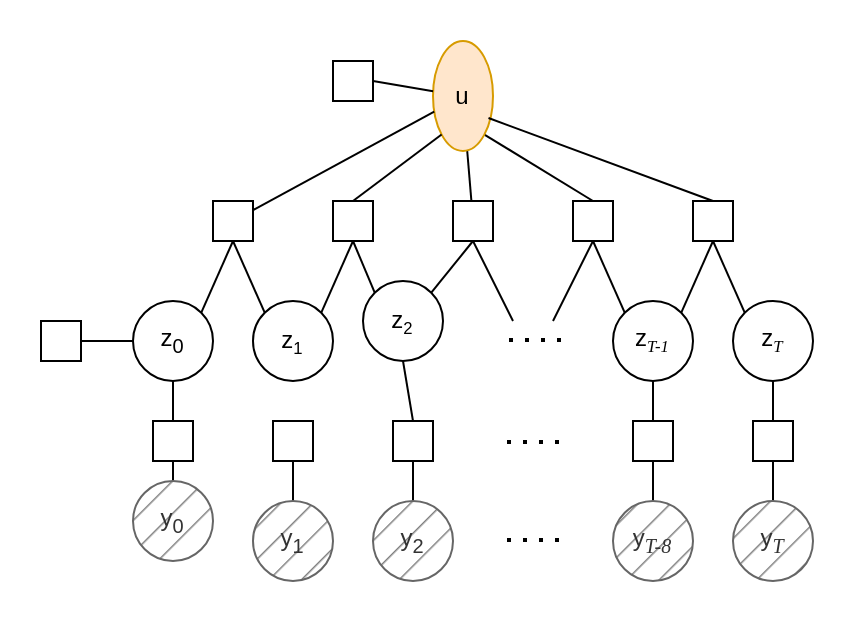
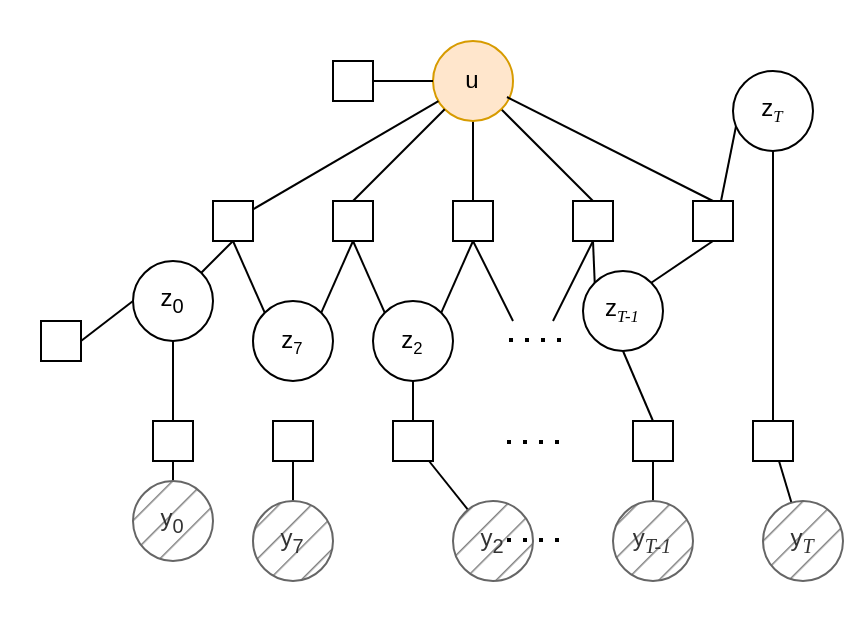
- <mxCell id="6" value="&lt;font face=&quot;Helvetica&quot;&gt;u&lt;/font&gt;" style="ellipse;whiteSpace=wrap;html=1;aspect=fixed;fillColor=#ffe6cc;strokeColor=#d79b00;fontFamily=Times New Roman;" parent="1" vertex="1"><mxGeometry x="216" y="20" width="30" height="55" as="geometry" /></mxCell>
+ <mxCell id="6" value="&lt;font face=&quot;Helvetica&quot;&gt;u&lt;/font&gt;" style="ellipse;whiteSpace=wrap;html=1;aspect=fixed;fillColor=#ffe6cc;strokeColor=#d79b00;fontFamily=Times New Roman;" parent="1" vertex="1"><mxGeometry x="216" y="20" width="40" height="40" as="geometry" /></mxCell>
- <mxCell id="14" value="&lt;font style=&quot;&quot; face=&quot;Helvetica&quot;&gt;z&lt;span style=&quot;font-size: 10px;&quot;&gt;&lt;sub style=&quot;&quot;&gt;2&lt;/sub&gt;&lt;/span&gt;&lt;/font&gt;" style="ellipse;whiteSpace=wrap;html=1;aspect=fixed;fontFamily=Times New Roman;" parent="1" vertex="1"><mxGeometry x="181" y="140" width="40" height="40" as="geometry" /></mxCell>
+ <mxCell id="14" value="&lt;font style=&quot;&quot; face=&quot;Helvetica&quot;&gt;z&lt;span style=&quot;font-size: 10px;&quot;&gt;&lt;sub style=&quot;&quot;&gt;2&lt;/sub&gt;&lt;/span&gt;&lt;/font&gt;" style="ellipse;whiteSpace=wrap;html=1;aspect=fixed;fontFamily=Times New Roman;" parent="1" vertex="1"><mxGeometry x="186" y="150" width="40" height="40" as="geometry" /></mxCell>
- <mxCell id="10" value="&lt;font style=&quot;&quot; face=&quot;Helvetica&quot;&gt;z&lt;sub style=&quot;&quot;&gt;0&lt;/sub&gt;&lt;/font&gt;" style="ellipse;whiteSpace=wrap;html=1;aspect=fixed;fontFamily=Times New Roman;" parent="1" vertex="1"><mxGeometry x="66" y="150" width="40" height="40" as="geometry" /></mxCell>
+ <mxCell id="10" value="&lt;font style=&quot;&quot; face=&quot;Helvetica&quot;&gt;z&lt;sub style=&quot;&quot;&gt;0&lt;/sub&gt;&lt;/font&gt;" style="ellipse;whiteSpace=wrap;html=1;aspect=fixed;fontFamily=Times New Roman;" parent="1" vertex="1"><mxGeometry x="66" y="130" width="40" height="40" as="geometry" /></mxCell>
- <mxCell id="3" value="&lt;font style=&quot;&quot; face=&quot;Helvetica&quot;&gt;z&lt;span style=&quot;font-size: 10px;&quot;&gt;&lt;sub style=&quot;&quot;&gt;1&lt;/sub&gt;&lt;/span&gt;&lt;/font&gt;" style="ellipse;whiteSpace=wrap;html=1;aspect=fixed;fontFamily=Times New Roman;" parent="1" vertex="1"><mxGeometry x="126" y="150" width="40" height="40" as="geometry" /></mxCell>
+ <mxCell id="3" value="&lt;font style=&quot;&quot; face=&quot;Helvetica&quot;&gt;z&lt;span style=&quot;font-size: 10px;&quot;&gt;&lt;sub style=&quot;&quot;&gt;7&lt;/sub&gt;&lt;/span&gt;&lt;/font&gt;" style="ellipse;whiteSpace=wrap;html=1;aspect=fixed;fontFamily=Times New Roman;" parent="1" vertex="1"><mxGeometry x="126" y="150" width="40" height="40" as="geometry" /></mxCell>
- <mxCell id="18" value="&lt;font face=&quot;Helvetica&quot;&gt;z&lt;/font&gt;&lt;span style=&quot;font-style: italic; font-size: 10px;&quot;&gt;&lt;sub style=&quot;&quot;&gt;T-1&lt;/sub&gt;&lt;/span&gt;" style="ellipse;whiteSpace=wrap;html=1;aspect=fixed;fontFamily=Times New Roman;" parent="1" vertex="1"><mxGeometry x="306" y="150" width="40" height="40" as="geometry" /></mxCell>
+ <mxCell id="18" value="&lt;font face=&quot;Helvetica&quot;&gt;z&lt;/font&gt;&lt;span style=&quot;font-style: italic; font-size: 10px;&quot;&gt;&lt;sub style=&quot;&quot;&gt;T-1&lt;/sub&gt;&lt;/span&gt;" style="ellipse;whiteSpace=wrap;html=1;aspect=fixed;fontFamily=Times New Roman;" parent="1" vertex="1"><mxGeometry x="291" y="135" width="40" height="40" as="geometry" /></mxCell>
- <mxCell id="27" value="&lt;font face=&quot;Helvetica&quot;&gt;z&lt;/font&gt;&lt;span style=&quot;font-style: italic; font-size: 10px;&quot;&gt;&lt;sub style=&quot;&quot;&gt;T&lt;/sub&gt;&lt;/span&gt;" style="ellipse;whiteSpace=wrap;html=1;aspect=fixed;fontFamily=Times New Roman;" parent="1" vertex="1"><mxGeometry x="366" y="150" width="40" height="40" as="geometry" /></mxCell>
+ <mxCell id="27" value="&lt;font face=&quot;Helvetica&quot;&gt;z&lt;/font&gt;&lt;span style=&quot;font-style: italic; font-size: 10px;&quot;&gt;&lt;sub style=&quot;&quot;&gt;T&lt;/sub&gt;&lt;/span&gt;" style="ellipse;whiteSpace=wrap;html=1;aspect=fixed;fontFamily=Times New Roman;" parent="1" vertex="1"><mxGeometry x="366" y="35" width="40" height="40" as="geometry" /></mxCell>
- <mxCell id="39" value="&lt;font style=&quot;&quot; face=&quot;Helvetica&quot;&gt;y&lt;sub style=&quot;&quot;&gt;1&lt;/sub&gt;&lt;/font&gt;" style="ellipse;whiteSpace=wrap;html=1;aspect=fixed;fontFamily=Times New Roman;fillColor=#808080;fontColor=#333333;strokeColor=#666666;fillStyle=hatch;" parent="1" vertex="1"><mxGeometry x="126" y="250" width="40" height="40" as="geometry" /></mxCell>
+ <mxCell id="39" value="&lt;font style=&quot;&quot; face=&quot;Helvetica&quot;&gt;y&lt;sub style=&quot;&quot;&gt;7&lt;/sub&gt;&lt;/font&gt;" style="ellipse;whiteSpace=wrap;html=1;aspect=fixed;fontFamily=Times New Roman;fillColor=#808080;fontColor=#333333;strokeColor=#666666;fillStyle=hatch;" parent="1" vertex="1"><mxGeometry x="126" y="250" width="40" height="40" as="geometry" /></mxCell>
- <mxCell id="42" value="&lt;font style=&quot;&quot; face=&quot;Helvetica&quot;&gt;y&lt;sub style=&quot;&quot;&gt;2&lt;/sub&gt;&lt;/font&gt;" style="ellipse;whiteSpace=wrap;html=1;aspect=fixed;fontFamily=Times New Roman;fillColor=#808080;fontColor=#333333;strokeColor=#666666;fillStyle=hatch;" parent="1" vertex="1"><mxGeometry x="186" y="250" width="40" height="40" as="geometry" /></mxCell>
+ <mxCell id="42" value="&lt;font style=&quot;&quot; face=&quot;Helvetica&quot;&gt;y&lt;sub style=&quot;&quot;&gt;2&lt;/sub&gt;&lt;/font&gt;" style="ellipse;whiteSpace=wrap;html=1;aspect=fixed;fontFamily=Times New Roman;fillColor=#808080;fontColor=#333333;strokeColor=#666666;fillStyle=hatch;" parent="1" vertex="1"><mxGeometry x="226" y="250" width="40" height="40" as="geometry" /></mxCell>
- <mxCell id="46" value="&lt;font face=&quot;Helvetica&quot;&gt;y&lt;/font&gt;&lt;sub style=&quot;&quot;&gt;&lt;i style=&quot;&quot;&gt;T-8&lt;/i&gt;&lt;/sub&gt;" style="ellipse;whiteSpace=wrap;html=1;aspect=fixed;fontFamily=Times New Roman;fillColor=#808080;fontColor=#333333;strokeColor=#666666;fillStyle=hatch;" parent="1" vertex="1"><mxGeometry x="306" y="250" width="40" height="40" as="geometry" /></mxCell>
+ <mxCell id="46" value="&lt;font face=&quot;Helvetica&quot;&gt;y&lt;/font&gt;&lt;sub style=&quot;&quot;&gt;&lt;i style=&quot;&quot;&gt;T-1&lt;/i&gt;&lt;/sub&gt;" style="ellipse;whiteSpace=wrap;html=1;aspect=fixed;fontFamily=Times New Roman;fillColor=#808080;fontColor=#333333;strokeColor=#666666;fillStyle=hatch;" parent="1" vertex="1"><mxGeometry x="306" y="250" width="40" height="40" as="geometry" /></mxCell>
- <mxCell id="50" value="&lt;font face=&quot;Helvetica&quot;&gt;y&lt;/font&gt;&lt;sub style=&quot;&quot;&gt;&lt;i style=&quot;&quot;&gt;T&lt;/i&gt;&lt;/sub&gt;" style="ellipse;whiteSpace=wrap;html=1;aspect=fixed;fontFamily=Times New Roman;fillColor=#808080;fontColor=#333333;strokeColor=#666666;fillStyle=hatch;" parent="1" vertex="1"><mxGeometry x="366" y="250" width="40" height="40" as="geometry" /></mxCell>
+ <mxCell id="50" value="&lt;font face=&quot;Helvetica&quot;&gt;y&lt;/font&gt;&lt;sub style=&quot;&quot;&gt;&lt;i style=&quot;&quot;&gt;T&lt;/i&gt;&lt;/sub&gt;" style="ellipse;whiteSpace=wrap;html=1;aspect=fixed;fontFamily=Times New Roman;fillColor=#808080;fontColor=#333333;strokeColor=#666666;fillStyle=hatch;" parent="1" vertex="1"><mxGeometry x="381" y="250" width="40" height="40" as="geometry" /></mxCell>
